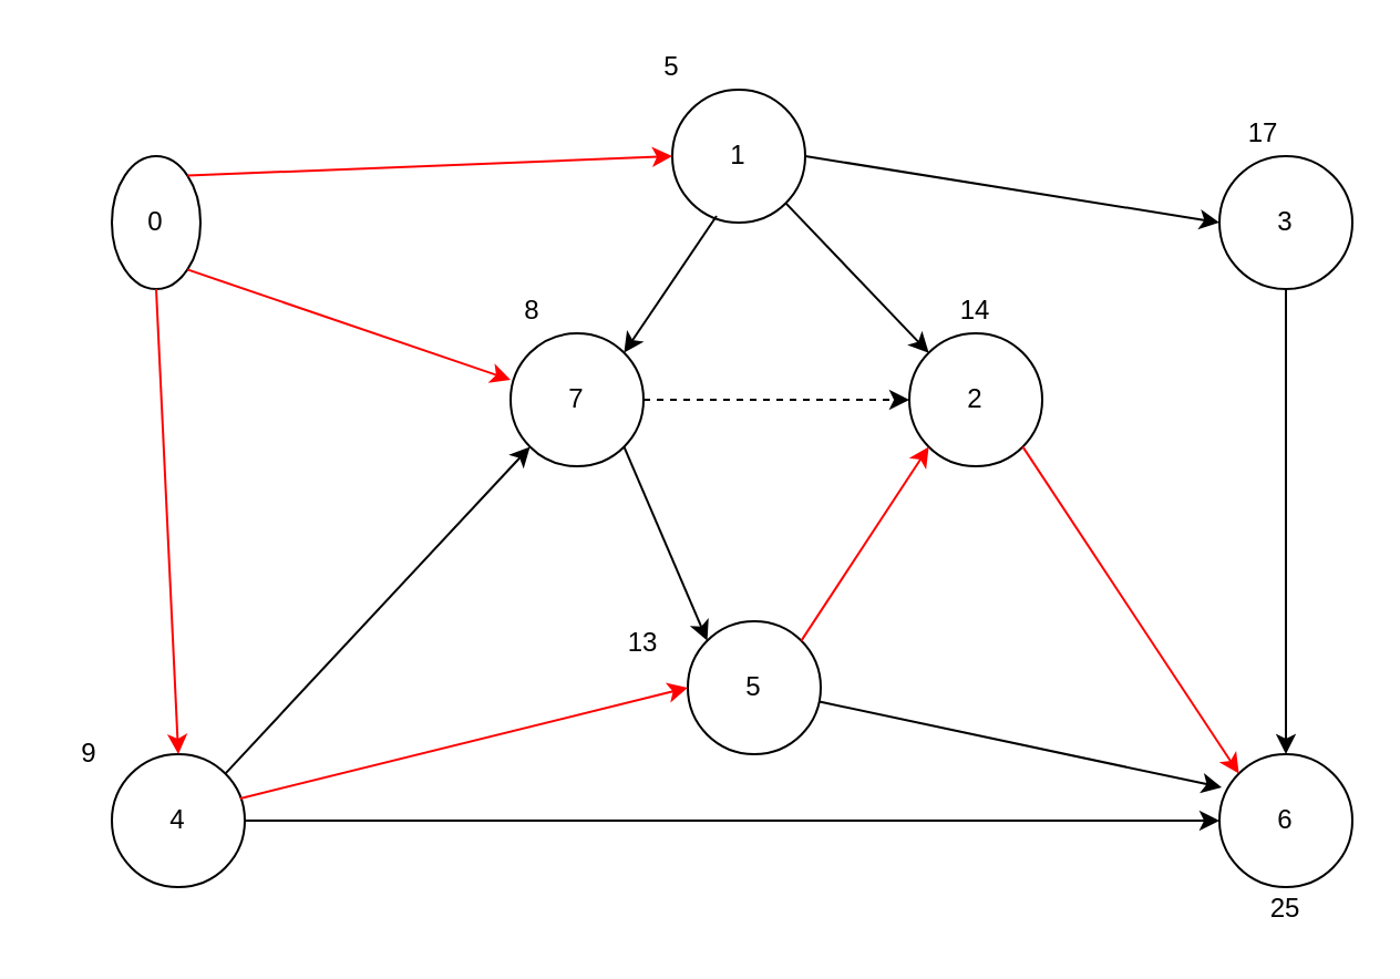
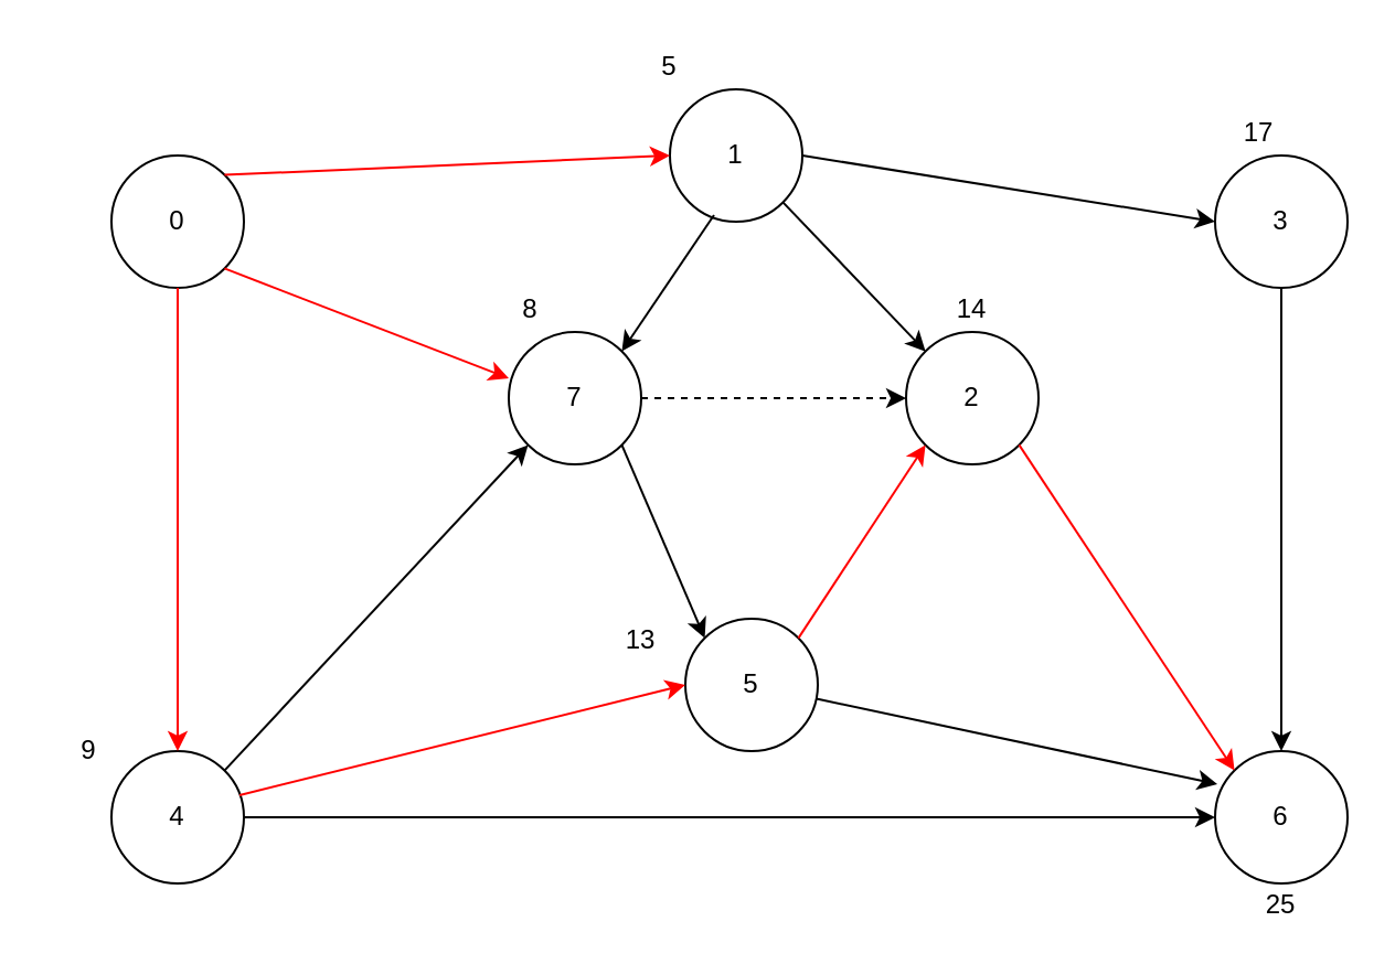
- <mxCell id="4" value="0" style="ellipse;whiteSpace=wrap;html=1;aspect=fixed;" vertex="1" parent="1"><mxGeometry x="50" y="70" width="40" height="60" as="geometry" /></mxCell>
+ <mxCell id="4" value="0" style="ellipse;whiteSpace=wrap;html=1;aspect=fixed;" vertex="1" parent="1"><mxGeometry x="50" y="70" width="60" height="60" as="geometry" /></mxCell>
